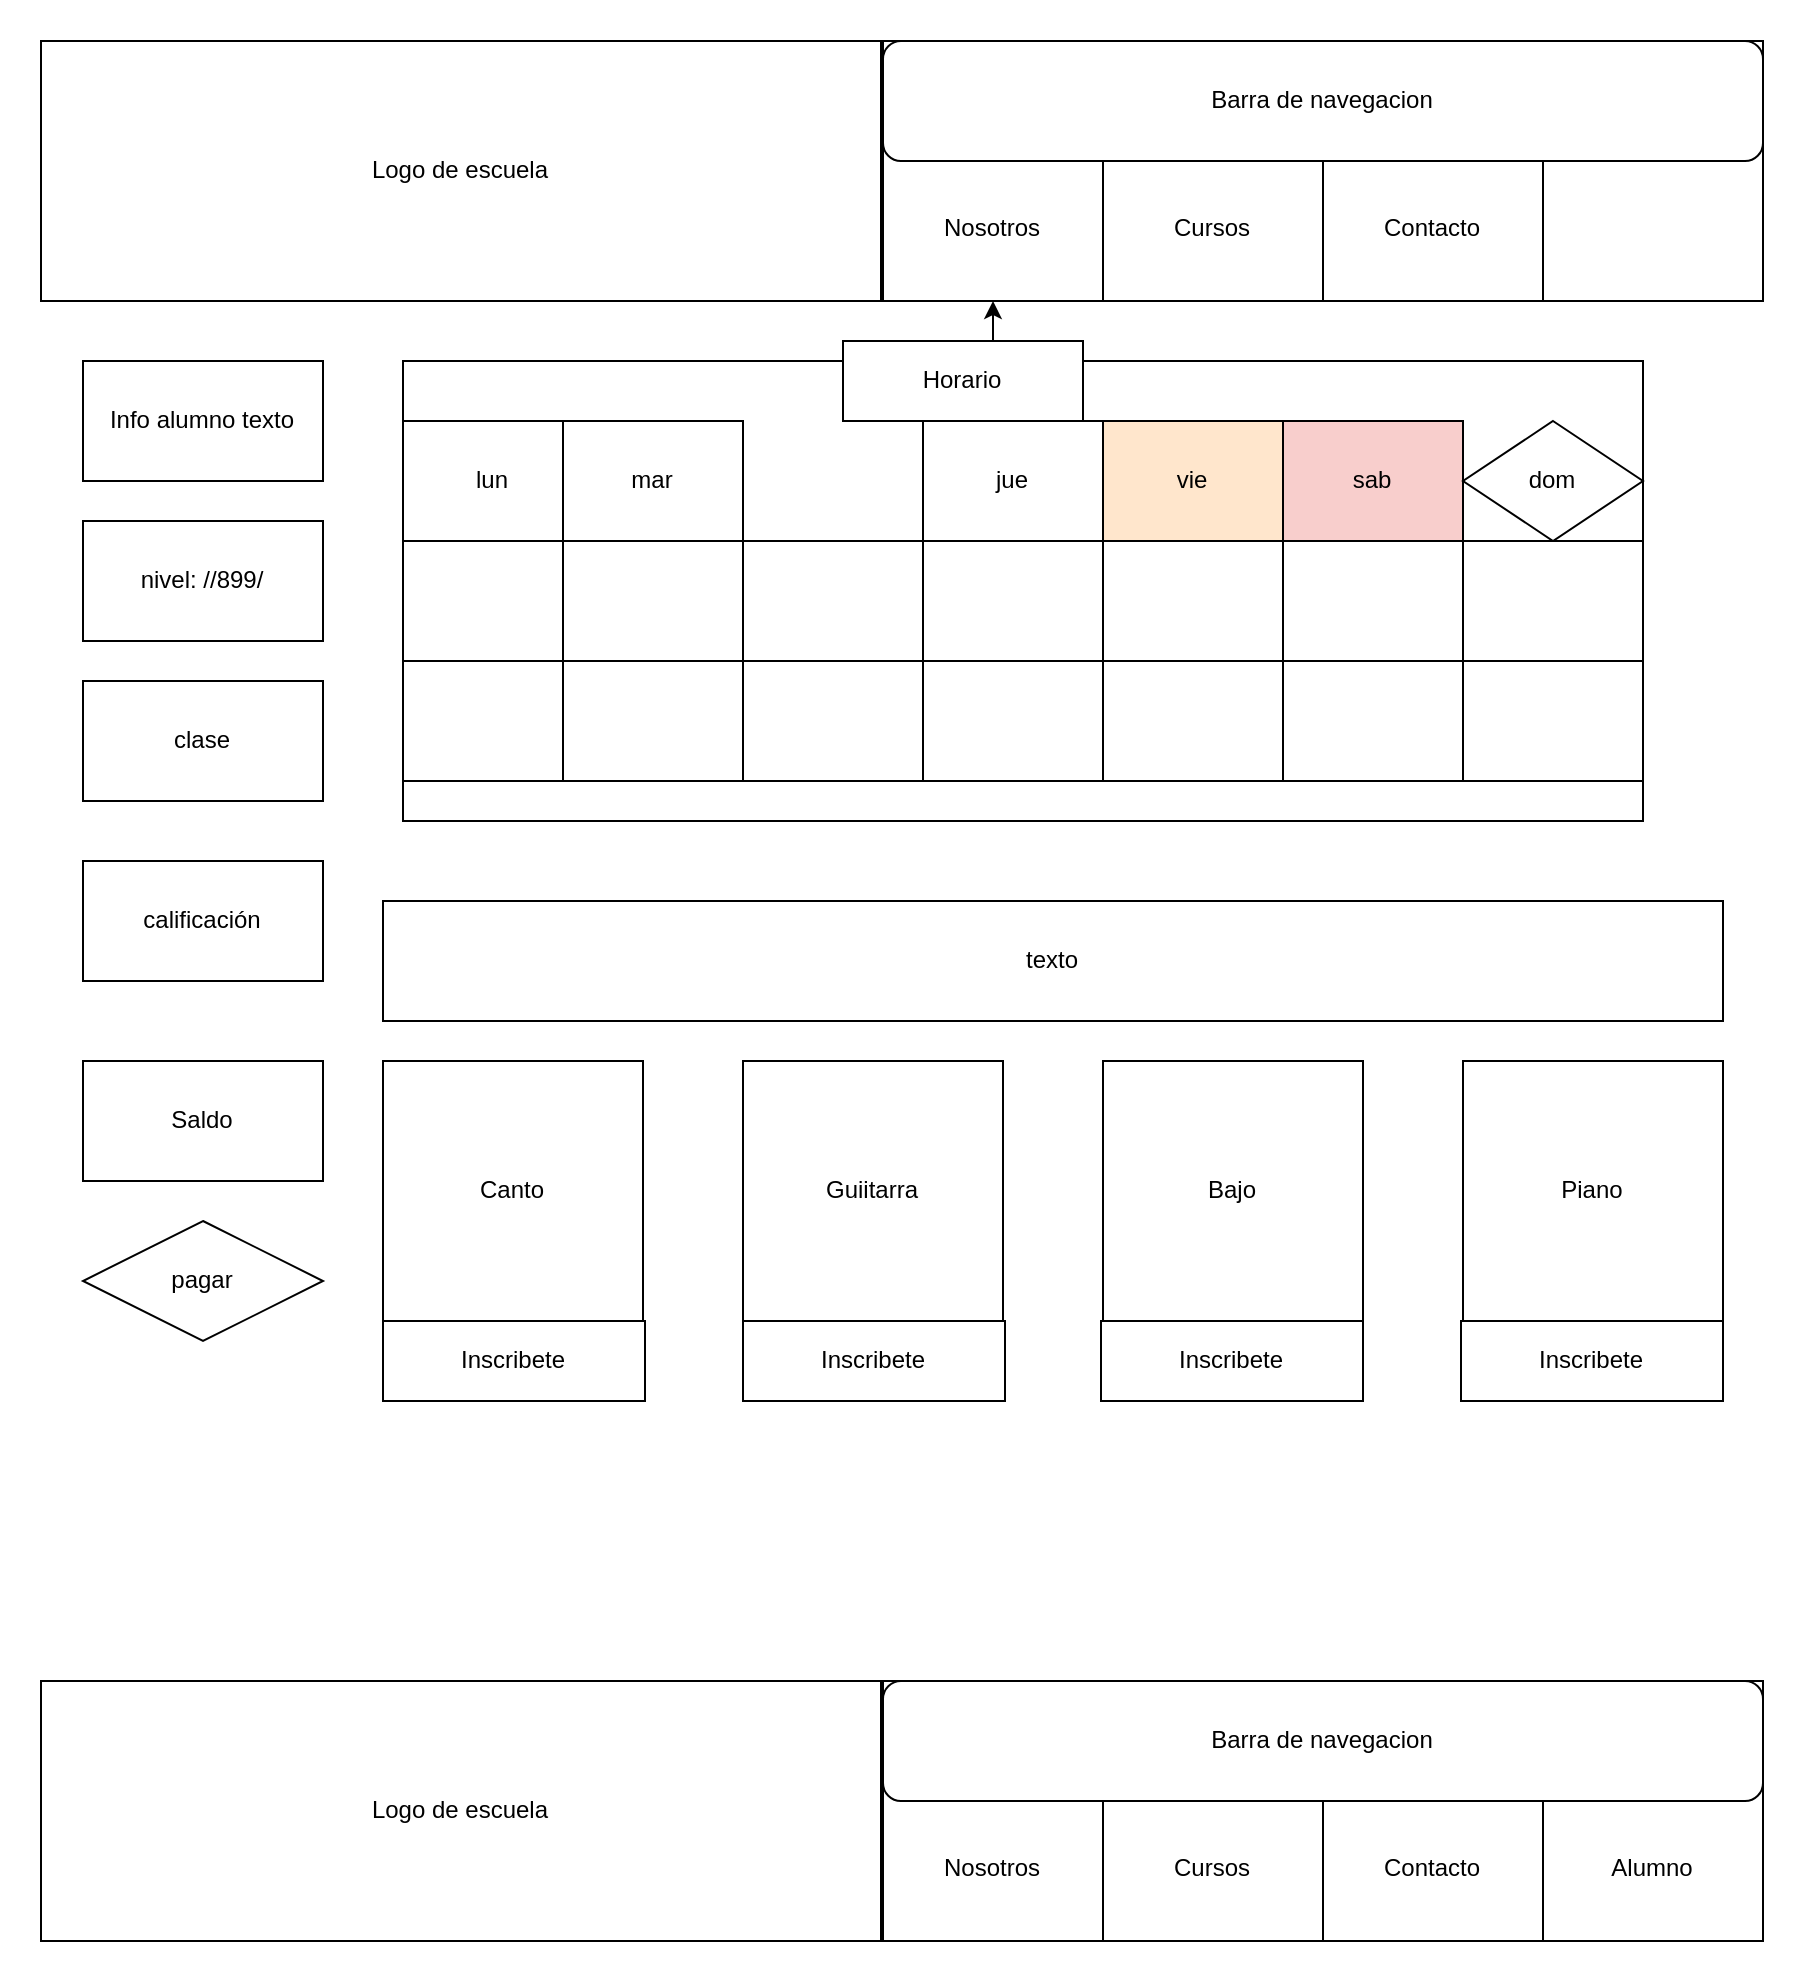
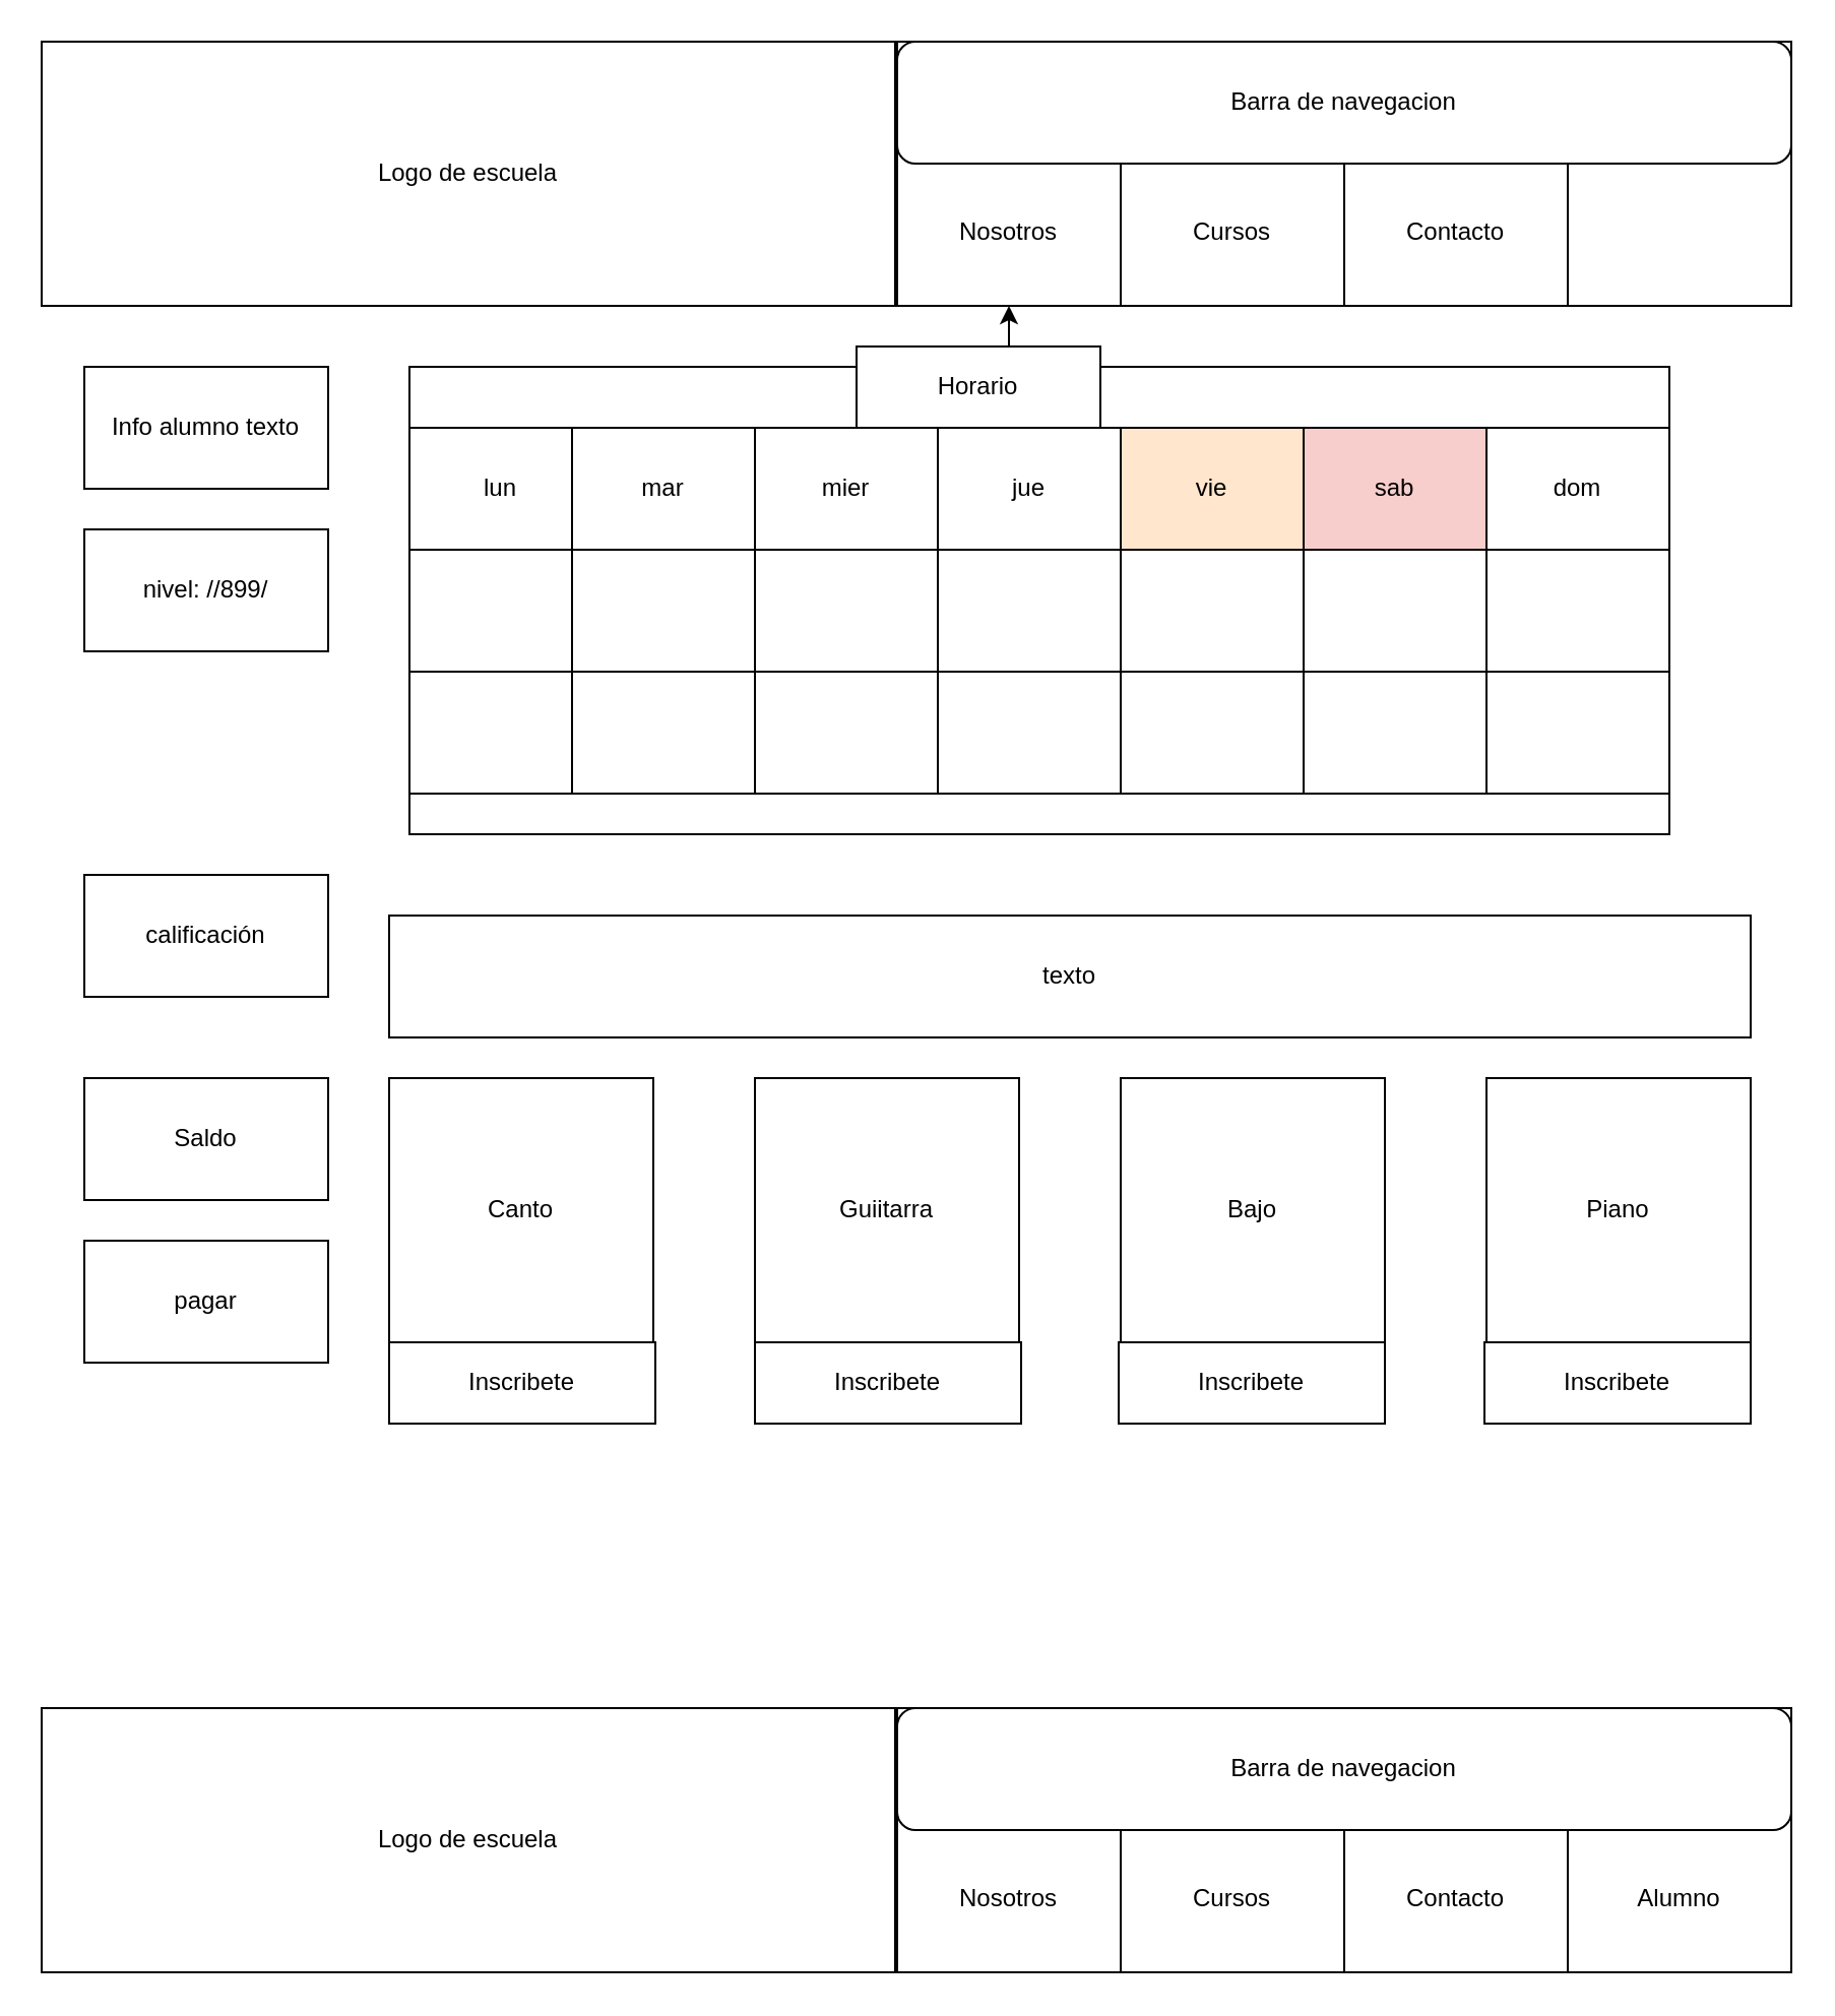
+ <mxCell id="30" value="mier" style="rounded=0;whiteSpace=wrap;html=1;" vertex="1" parent="1"><mxGeometry x="371" y="210" width="90" height="60" as="geometry" /></mxCell>
- <mxCell id="35" value="dom" style="rhombus;whiteSpace=wrap;html=1;" vertex="1" parent="1"><mxGeometry x="731" y="210" width="90" height="60" as="geometry" /></mxCell>
+ <mxCell id="35" value="dom" style="rounded=0;whiteSpace=wrap;html=1;" vertex="1" parent="1"><mxGeometry x="731" y="210" width="90" height="60" as="geometry" /></mxCell>
- <mxCell id="16" value="clase" style="rounded=0;whiteSpace=wrap;html=1;" vertex="1" parent="1"><mxGeometry x="41" y="340" width="120" height="60" as="geometry" /></mxCell>
- <mxCell id="49" value="pagar" style="rhombus;whiteSpace=wrap;html=1;" vertex="1" parent="1"><mxGeometry x="41" y="610" width="120" height="60" as="geometry" /></mxCell>
+ <mxCell id="49" value="pagar" style="rounded=0;whiteSpace=wrap;html=1;" vertex="1" parent="1"><mxGeometry x="41" y="610" width="120" height="60" as="geometry" /></mxCell>
